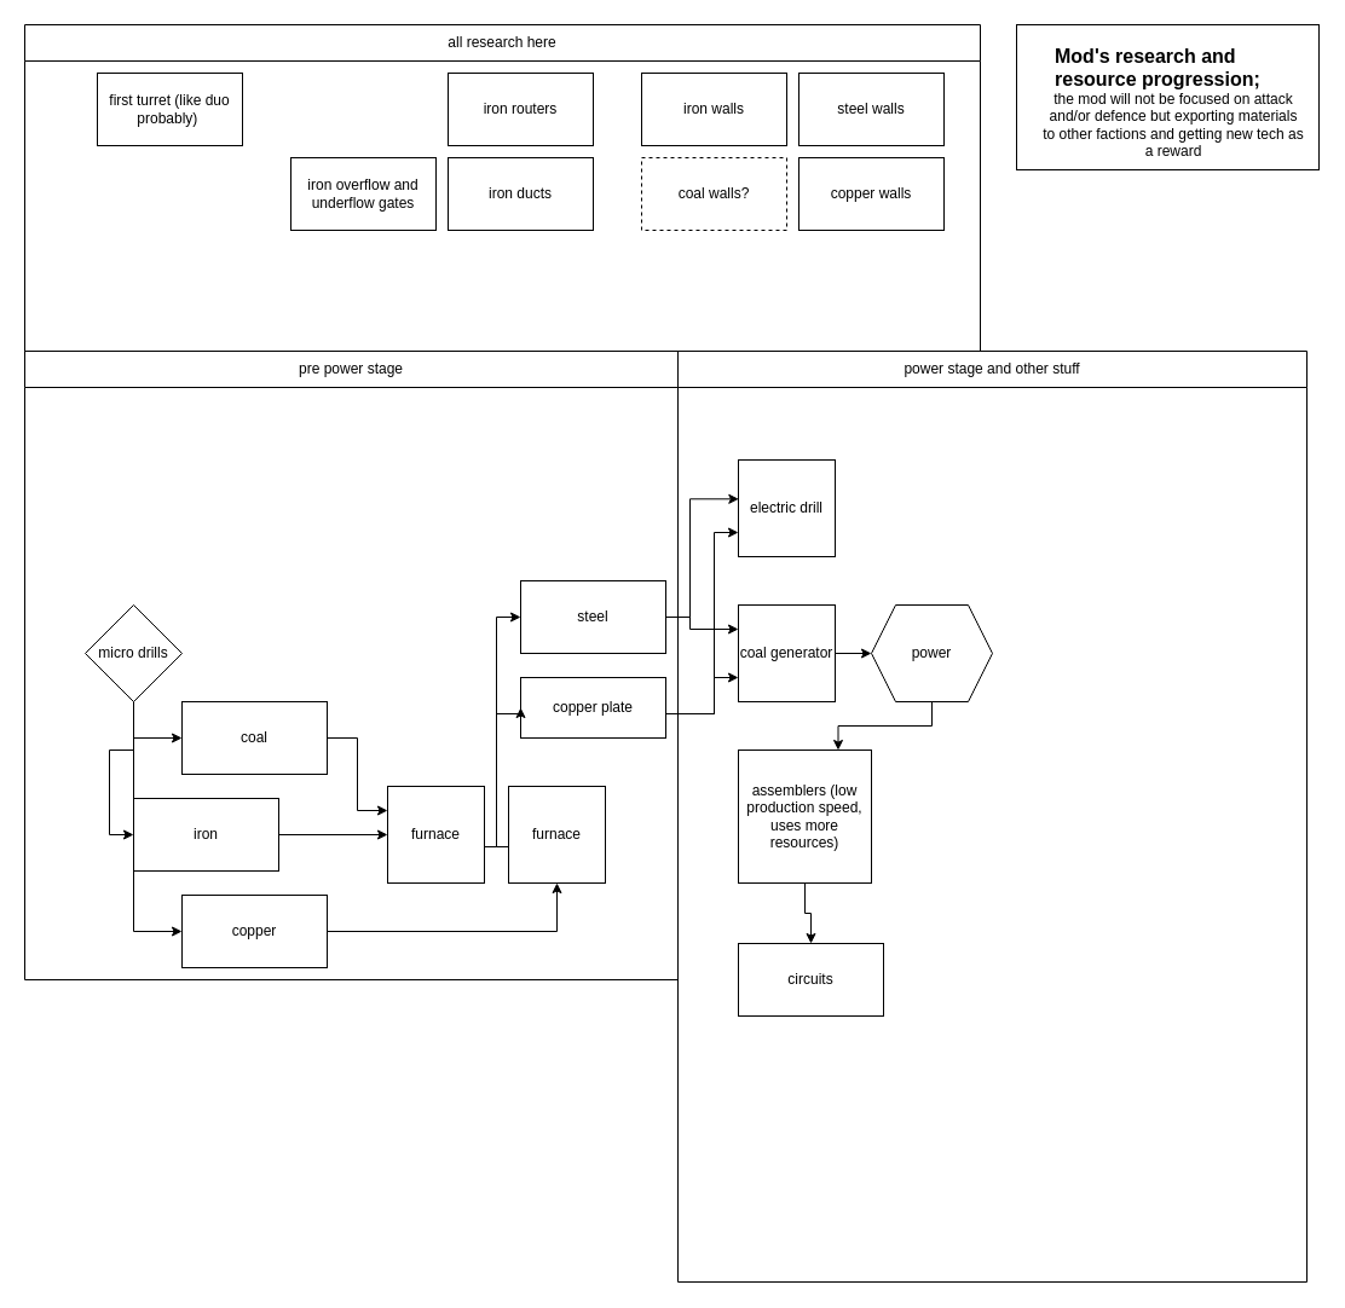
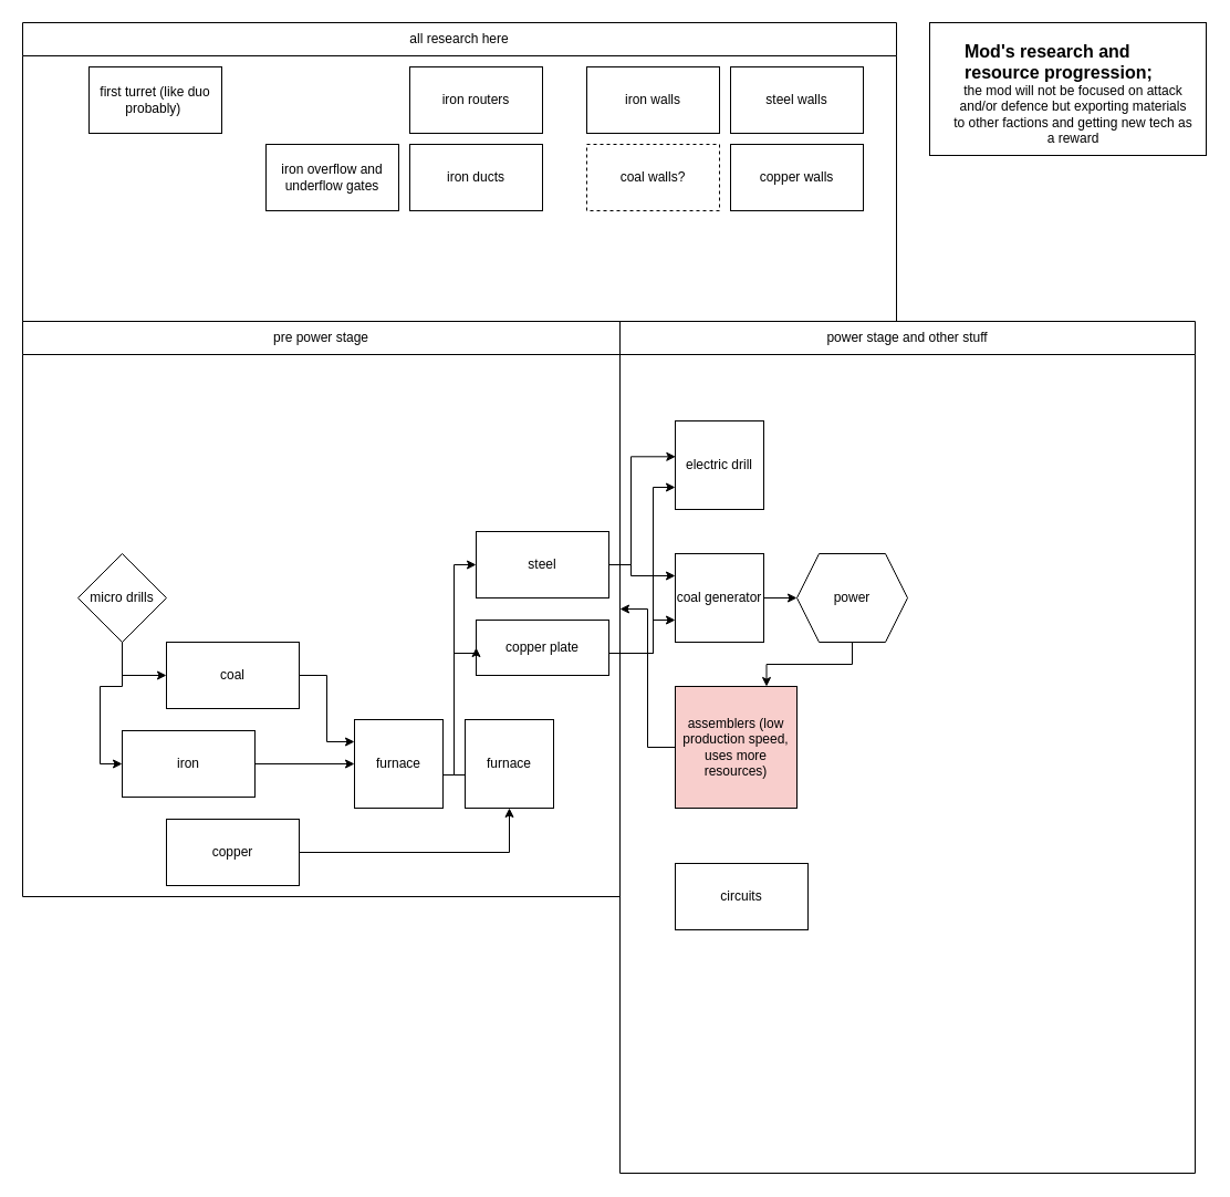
- <mxCell id="36" value="assemblers (low production speed, uses more resources)" style="whiteSpace=wrap;html=1;aspect=fixed;" vertex="1" parent="1"><mxGeometry x="610" y="620" width="110" height="110" as="geometry" /></mxCell>
+ <mxCell id="36" value="assemblers (low production speed, uses more resources)" style="whiteSpace=wrap;html=1;aspect=fixed;fillColor=#f8cecc;" vertex="1" parent="1"><mxGeometry x="610" y="620" width="110" height="110" as="geometry" /></mxCell>
- <mxCell id="35" style="edgeStyle=orthogonalEdgeStyle;rounded=0;orthogonalLoop=1;jettySize=auto;html=1;entryX=0.5;entryY=0;entryDx=0;entryDy=0;" edge="1" parent="1" source="36" target="39"><mxGeometry relative="1" as="geometry" /></mxCell>
+ <mxCell id="35" style="edgeStyle=orthogonalEdgeStyle;rounded=0;orthogonalLoop=1;jettySize=auto;html=1;" edge="1" parent="1" source="36" target="3"><mxGeometry relative="1" as="geometry" /></mxCell>
- <mxCell id="6" style="edgeStyle=orthogonalEdgeStyle;rounded=0;orthogonalLoop=1;jettySize=auto;html=1;entryX=0;entryY=0.5;entryDx=0;entryDy=0;" edge="1" parent="1" source="7" target="13"><mxGeometry relative="1" as="geometry" /></mxCell>
